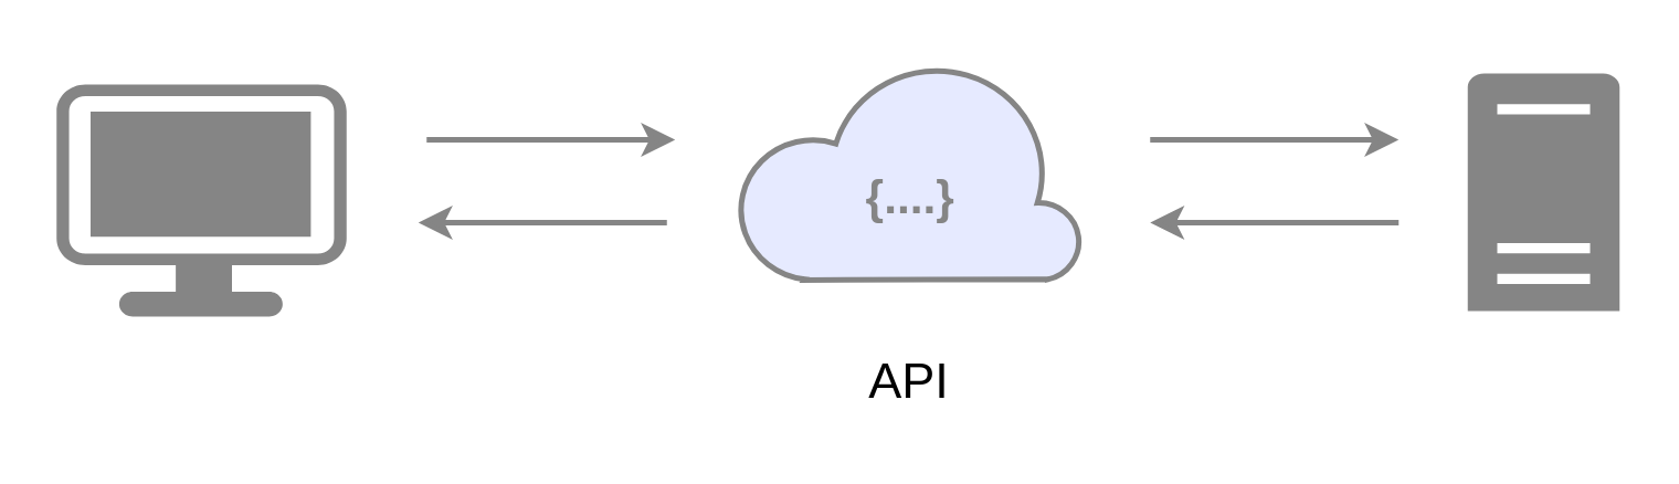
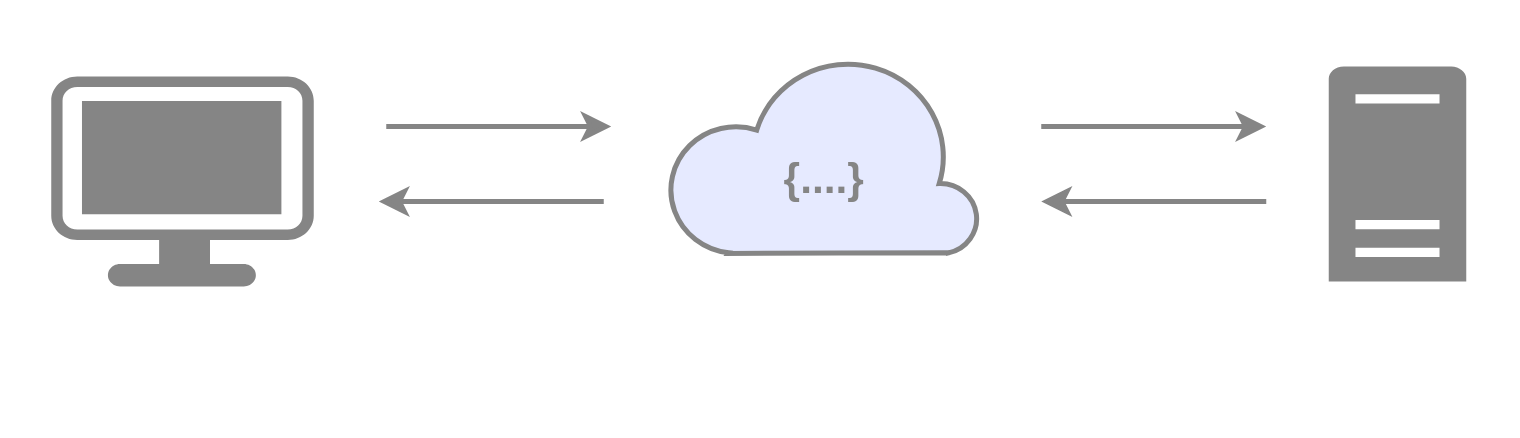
- <mxCell id="3" value="API" style="text;html=1;strokeColor=none;fillColor=none;align=center;verticalAlign=middle;whiteSpace=wrap;rounded=0;fontFamily=Helvetica;fontSize=18;" parent="1" vertex="1"><mxGeometry x="298.5" y="122.5" width="60" height="30" as="geometry" /></mxCell>
